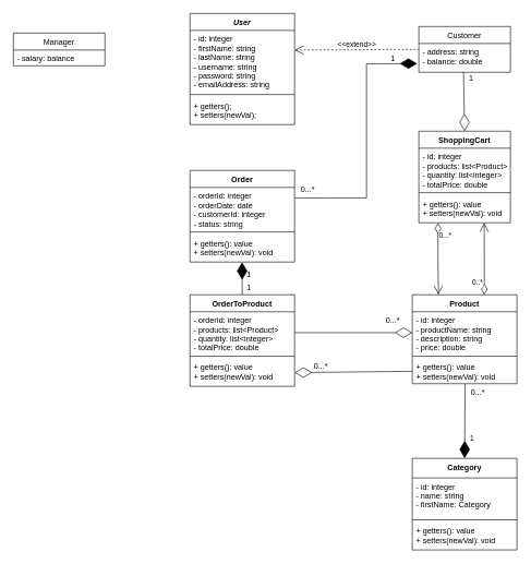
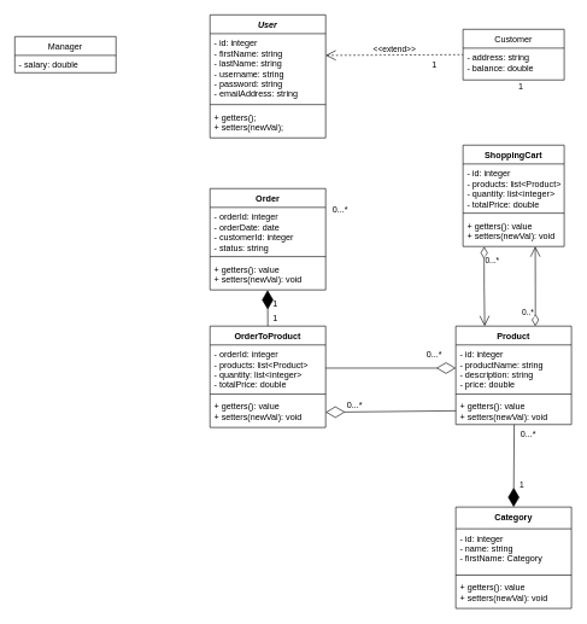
- <mxCell id="7" value="- salary: balance" style="text;strokeColor=none;fillColor=none;align=left;verticalAlign=top;spacingLeft=4;spacingRight=4;overflow=hidden;rotatable=0;points=[[0,0.5],[1,0.5]];portConstraint=eastwest;" parent="6" vertex="1"><mxGeometry y="26" width="140" height="24" as="geometry" /></mxCell>
+ <mxCell id="7" value="- salary: double" style="text;strokeColor=none;fillColor=none;align=left;verticalAlign=top;spacingLeft=4;spacingRight=4;overflow=hidden;rotatable=0;points=[[0,0.5],[1,0.5]];portConstraint=eastwest;" parent="6" vertex="1"><mxGeometry y="26" width="140" height="24" as="geometry" /></mxCell>
- <mxCell id="45" value="" style="endArrow=diamondThin;endFill=0;endSize=24;html=1;rounded=0;exitX=0.488;exitY=0.984;exitDx=0;exitDy=0;exitPerimeter=0;entryX=0.5;entryY=0;entryDx=0;entryDy=0;" parent="1" source="9" target="11" edge="1"><mxGeometry width="160" relative="1" as="geometry"><mxPoint x="700" y="140" as="sourcePoint" /><mxPoint x="860" y="140" as="targetPoint" /></mxGeometry></mxCell>
- <mxCell id="31" value="" style="endArrow=diamondThin;endFill=1;endSize=24;html=1;rounded=0;exitX=1.005;exitY=0.253;exitDx=0;exitDy=0;entryX=-0.017;entryY=0.697;entryDx=0;entryDy=0;entryPerimeter=0;exitPerimeter=0;" parent="1" source="28" target="9" edge="1"><mxGeometry width="160" relative="1" as="geometry"><mxPoint x="480" y="100" as="sourcePoint" /><mxPoint x="640" y="100" as="targetPoint" /><Array as="points"><mxPoint x="560" y="302" /><mxPoint x="560" y="97" /></Array></mxGeometry></mxCell>
